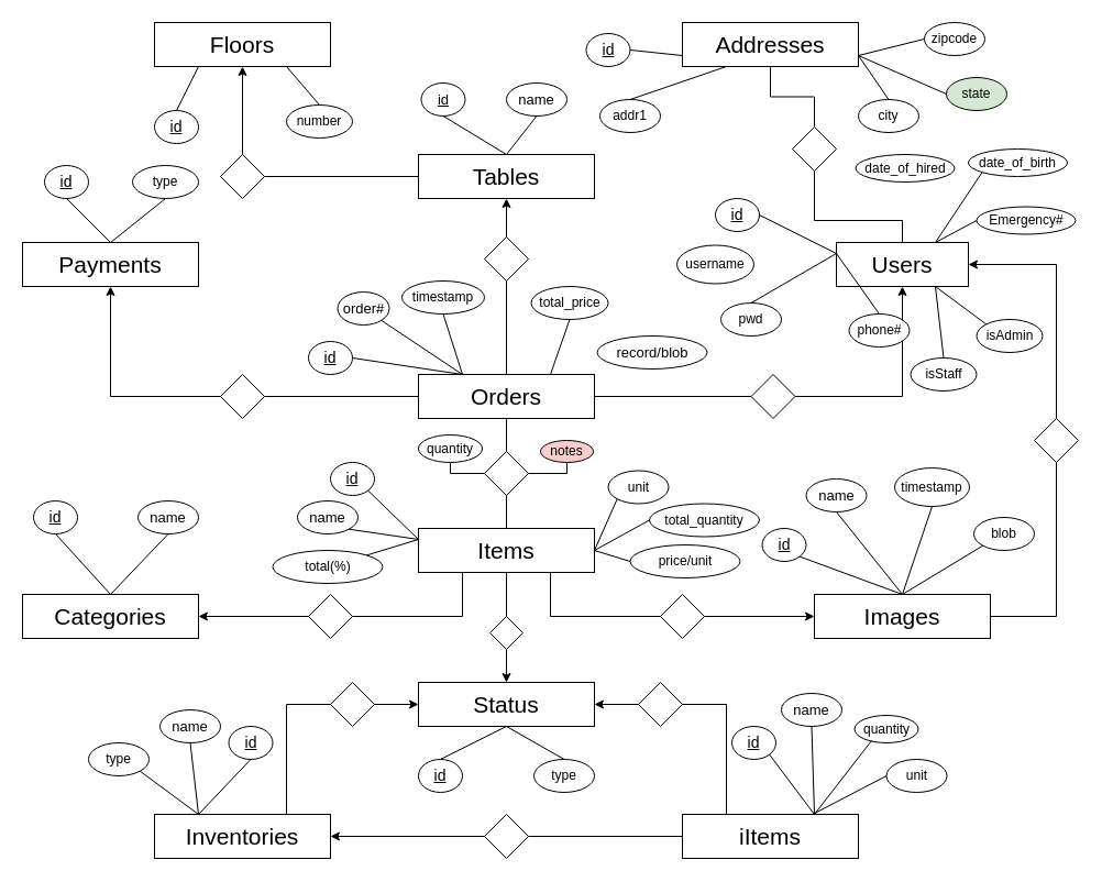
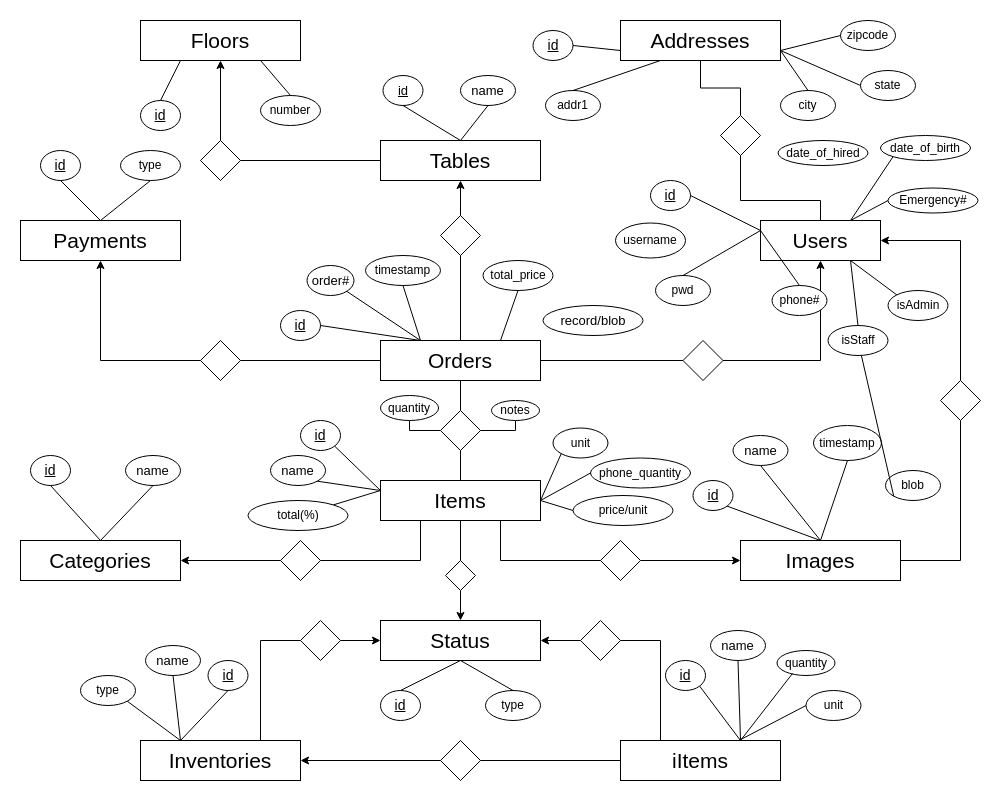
- <mxCell id="74" value="state" style="ellipse;whiteSpace=wrap;html=1;fillColor=#d5e8d4;" vertex="1" parent="1"><mxGeometry x="860" y="70" width="55" height="30" as="geometry" /></mxCell>
+ <mxCell id="74" value="state" style="ellipse;whiteSpace=wrap;html=1;" vertex="1" parent="1"><mxGeometry x="860" y="70" width="55" height="30" as="geometry" /></mxCell>
- <mxCell id="126" value="notes" style="ellipse;whiteSpace=wrap;html=1;fillColor=#f8cecc;" vertex="1" parent="1"><mxGeometry x="491" y="400" width="48" height="20" as="geometry" /></mxCell>
+ <mxCell id="126" value="notes" style="ellipse;whiteSpace=wrap;html=1;" vertex="1" parent="1"><mxGeometry x="491" y="400" width="48" height="20" as="geometry" /></mxCell>
- <mxCell id="99" value="total_quantity" style="ellipse;whiteSpace=wrap;html=1;" vertex="1" parent="1"><mxGeometry x="590" y="457.5" width="100" height="30" as="geometry" /></mxCell>
+ <mxCell id="99" value="phone_quantity" style="ellipse;whiteSpace=wrap;html=1;" vertex="1" parent="1"><mxGeometry x="590" y="457.5" width="100" height="30" as="geometry" /></mxCell>
- <mxCell id="122" value="" style="endArrow=none;html=1;entryX=0.5;entryY=0;entryDx=0;entryDy=0;exitX=0;exitY=1;exitDx=0;exitDy=0;" edge="1" parent="1" source="118" target="25"><mxGeometry width="50" height="50" relative="1" as="geometry"><mxPoint x="780" y="485" as="sourcePoint" /><mxPoint x="840" y="560" as="targetPoint" /></mxGeometry></mxCell>
+ <mxCell id="122" value="" style="endArrow=none;html=1;exitX=0;exitY=1;exitDx=0;exitDy=0;" edge="1" parent="1" source="118" target="87"><mxGeometry width="50" height="50" relative="1" as="geometry"><mxPoint x="780" y="485" as="sourcePoint" /><mxPoint x="840" y="560" as="targetPoint" /></mxGeometry></mxCell>
